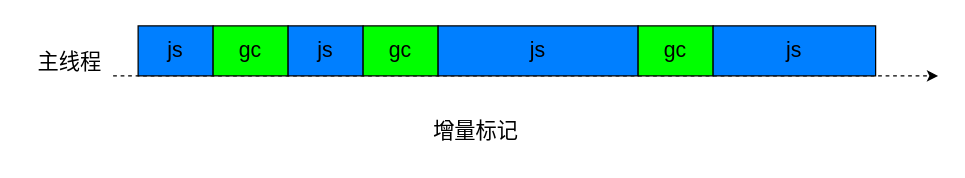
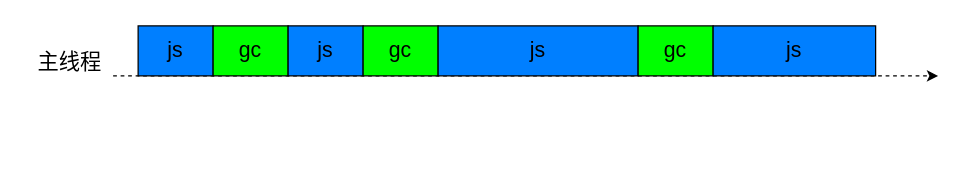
- <mxCell id="11" value="增量标记&lt;br&gt;" style="text;html=1;align=center;verticalAlign=middle;resizable=0;points=[];autosize=1;strokeColor=none;fontSize=17;" parent="1" vertex="1"><mxGeometry x="340" y="90" width="80" height="30" as="geometry" /></mxCell>
